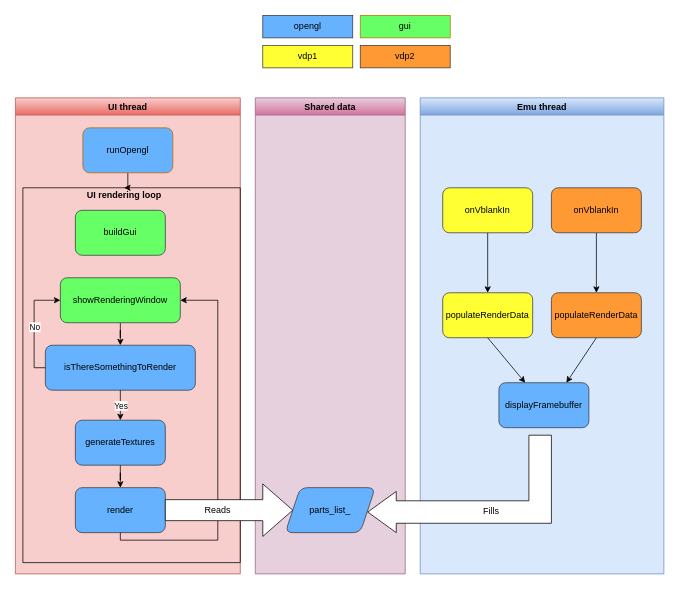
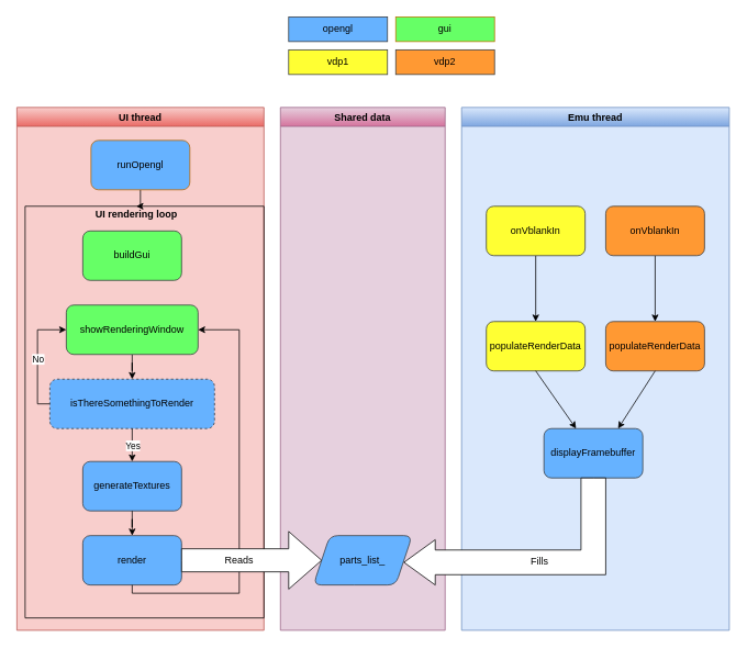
- <mxCell id="11" value="isThereSomethingToRender" style="rounded=1;whiteSpace=wrap;html=1;sketch=0;fillColor=#66B2FF;strokeColor=#36393d;" parent="7" vertex="1"><mxGeometry x="30" y="210" width="200" height="60" as="geometry" /></mxCell>
+ <mxCell id="11" value="isThereSomethingToRender" style="rounded=1;whiteSpace=wrap;html=1;sketch=0;fillColor=#66B2FF;strokeColor=#36393d;dashed=1;" parent="7" vertex="1"><mxGeometry x="30" y="210" width="200" height="60" as="geometry" /></mxCell>
- <mxCell id="30" value="displayFramebuffer" style="rounded=1;whiteSpace=wrap;html=1;fillColor=#66B2FF;strokeColor=#36393d;" vertex="1" parent="23"><mxGeometry x="105" y="380" width="120" height="60" as="geometry" /></mxCell>
+ <mxCell id="30" value="displayFramebuffer" style="rounded=1;whiteSpace=wrap;html=1;fillColor=#66B2FF;strokeColor=#36393d;" vertex="1" parent="23"><mxGeometry x="100" y="390" width="120" height="60" as="geometry" /></mxCell>
